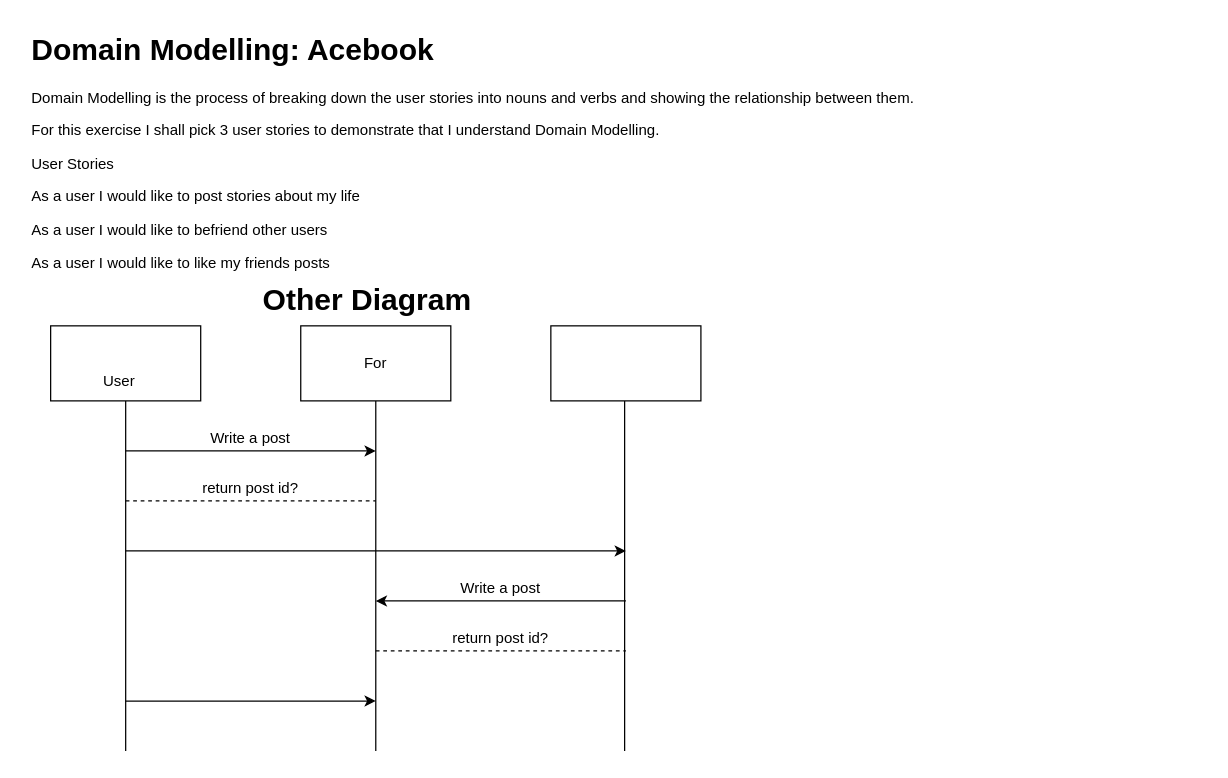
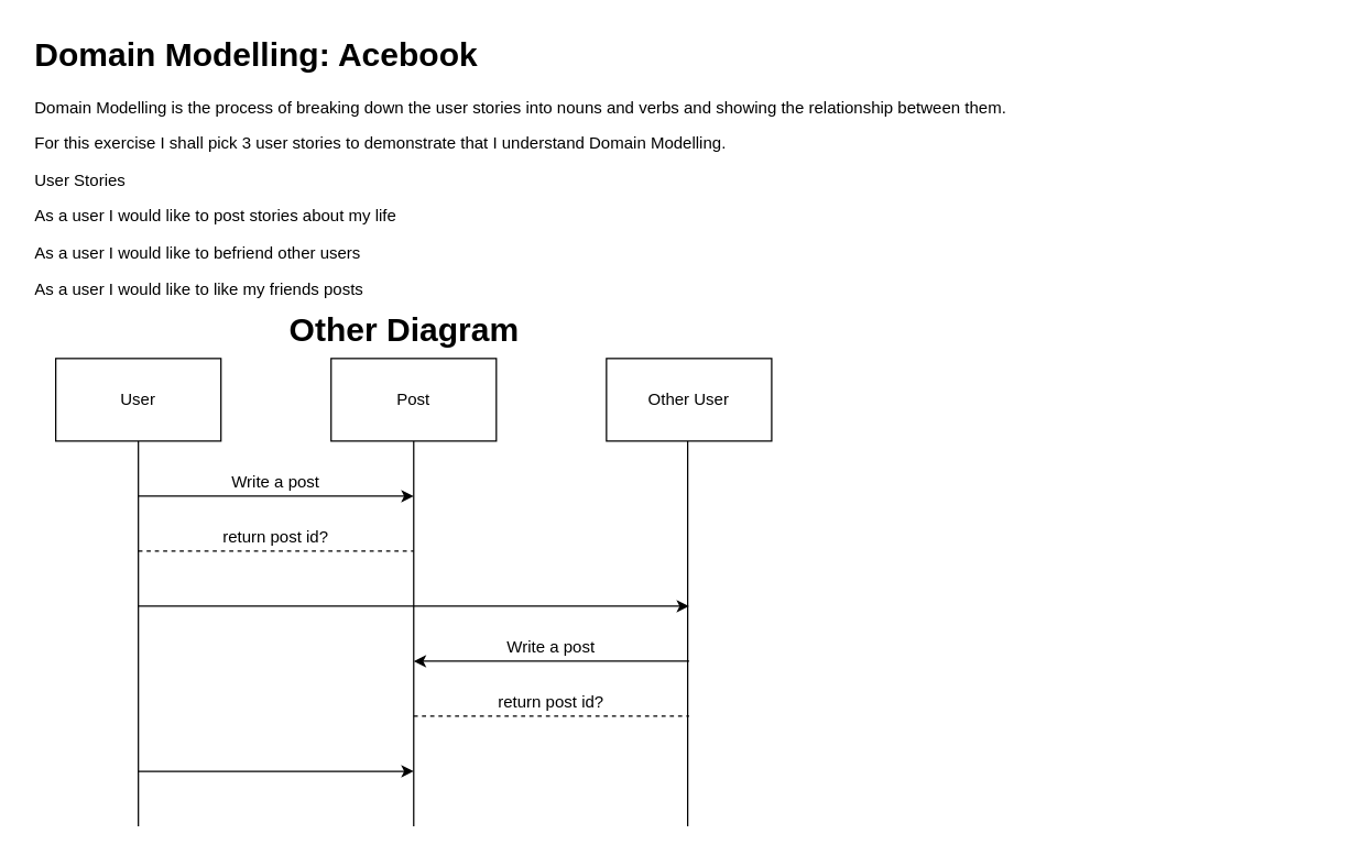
- <mxCell id="6" value="For" style="text;html=1;strokeColor=none;fillColor=none;align=center;verticalAlign=middle;whiteSpace=wrap;rounded=0;" vertex="1" parent="1"><mxGeometry x="280" y="280" width="40" height="20" as="geometry" /></mxCell>
+ <mxCell id="6" value="Post" style="text;html=1;strokeColor=none;fillColor=none;align=center;verticalAlign=middle;whiteSpace=wrap;rounded=0;" vertex="1" parent="1"><mxGeometry x="280" y="280" width="40" height="20" as="geometry" /></mxCell>
+ <mxCell id="8" value="Other User" style="text;html=1;strokeColor=none;fillColor=none;align=center;verticalAlign=middle;whiteSpace=wrap;rounded=0;" vertex="1" parent="1"><mxGeometry x="460" y="280" width="80" height="20" as="geometry" /></mxCell>
- <mxCell id="4" value="User" style="text;html=1;strokeColor=none;fillColor=none;align=center;verticalAlign=middle;whiteSpace=wrap;rounded=0;" vertex="1" parent="1"><mxGeometry x="75" y="295" width="40" height="20" as="geometry" /></mxCell>
+ <mxCell id="4" value="User" style="text;html=1;strokeColor=none;fillColor=none;align=center;verticalAlign=middle;whiteSpace=wrap;rounded=0;" vertex="1" parent="1"><mxGeometry x="80" y="280" width="40" height="20" as="geometry" /></mxCell>
